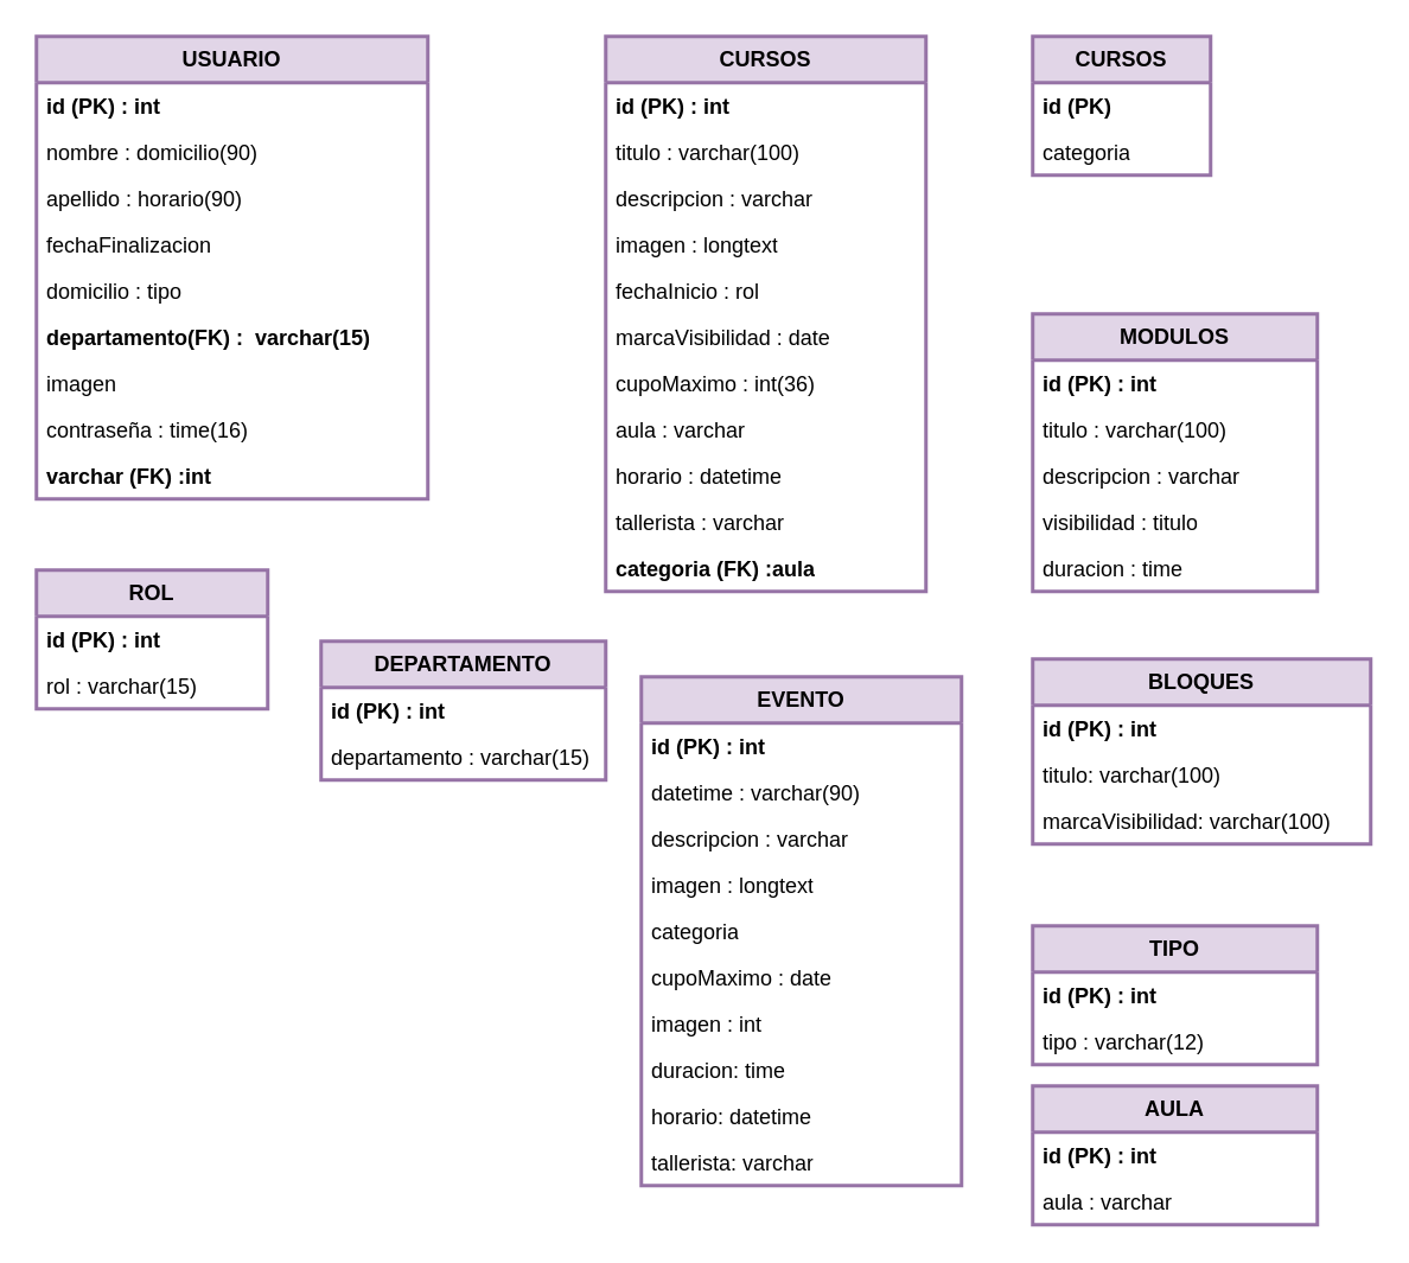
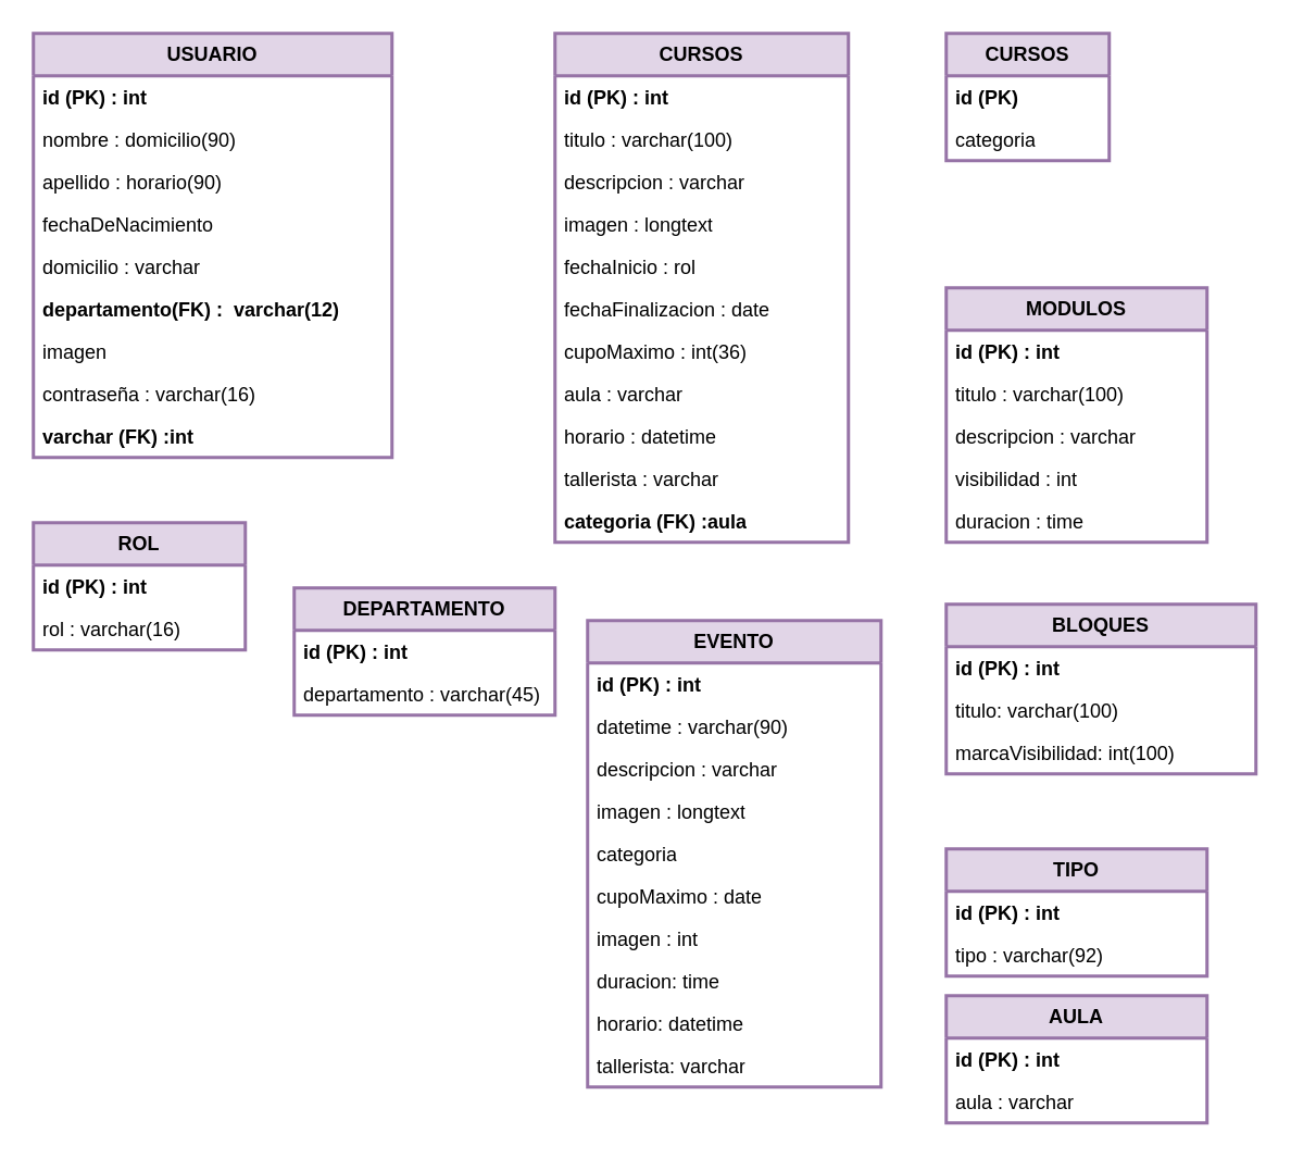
- <mxCell id="6" value="fechaFinalizacion" style="text;strokeColor=none;fillColor=none;align=left;verticalAlign=top;spacingLeft=4;spacingRight=4;overflow=hidden;rotatable=0;points=[[0,0.5],[1,0.5]];portConstraint=eastwest;whiteSpace=wrap;html=1;" parent="2" vertex="1"><mxGeometry y="104" width="220" height="26" as="geometry" /></mxCell>
+ <mxCell id="6" value="fechaDeNacimiento" style="text;strokeColor=none;fillColor=none;align=left;verticalAlign=top;spacingLeft=4;spacingRight=4;overflow=hidden;rotatable=0;points=[[0,0.5],[1,0.5]];portConstraint=eastwest;whiteSpace=wrap;html=1;" parent="2" vertex="1"><mxGeometry y="104" width="220" height="26" as="geometry" /></mxCell>
- <mxCell id="7" value="domicilio : tipo" style="text;strokeColor=none;fillColor=none;align=left;verticalAlign=top;spacingLeft=4;spacingRight=4;overflow=hidden;rotatable=0;points=[[0,0.5],[1,0.5]];portConstraint=eastwest;whiteSpace=wrap;html=1;" parent="2" vertex="1"><mxGeometry y="130" width="220" height="26" as="geometry" /></mxCell>
+ <mxCell id="7" value="domicilio : varchar" style="text;strokeColor=none;fillColor=none;align=left;verticalAlign=top;spacingLeft=4;spacingRight=4;overflow=hidden;rotatable=0;points=[[0,0.5],[1,0.5]];portConstraint=eastwest;whiteSpace=wrap;html=1;" parent="2" vertex="1"><mxGeometry y="130" width="220" height="26" as="geometry" /></mxCell>
- <mxCell id="8" value="departamento(FK) :&amp;nbsp; varchar(15)" style="text;strokeColor=none;fillColor=none;align=left;verticalAlign=top;spacingLeft=4;spacingRight=4;overflow=hidden;rotatable=0;points=[[0,0.5],[1,0.5]];portConstraint=eastwest;whiteSpace=wrap;html=1;fontStyle=1" parent="2" vertex="1"><mxGeometry y="156" width="220" height="26" as="geometry" /></mxCell>
+ <mxCell id="8" value="departamento(FK) :&amp;nbsp; varchar(12)" style="text;strokeColor=none;fillColor=none;align=left;verticalAlign=top;spacingLeft=4;spacingRight=4;overflow=hidden;rotatable=0;points=[[0,0.5],[1,0.5]];portConstraint=eastwest;whiteSpace=wrap;html=1;fontStyle=1" parent="2" vertex="1"><mxGeometry y="156" width="220" height="26" as="geometry" /></mxCell>
- <mxCell id="18" value="marcaVisibilidad : date" style="text;strokeColor=none;fillColor=none;align=left;verticalAlign=top;spacingLeft=4;spacingRight=4;overflow=hidden;rotatable=0;points=[[0,0.5],[1,0.5]];portConstraint=eastwest;whiteSpace=wrap;html=1;" parent="12" vertex="1"><mxGeometry y="156" width="180" height="26" as="geometry" /></mxCell>
+ <mxCell id="18" value="fechaFinalizacion : date" style="text;strokeColor=none;fillColor=none;align=left;verticalAlign=top;spacingLeft=4;spacingRight=4;overflow=hidden;rotatable=0;points=[[0,0.5],[1,0.5]];portConstraint=eastwest;whiteSpace=wrap;html=1;" parent="12" vertex="1"><mxGeometry y="156" width="180" height="26" as="geometry" /></mxCell>
- <mxCell id="10" value="contraseña : time(16)" style="text;strokeColor=none;fillColor=none;align=left;verticalAlign=top;spacingLeft=4;spacingRight=4;overflow=hidden;rotatable=0;points=[[0,0.5],[1,0.5]];portConstraint=eastwest;whiteSpace=wrap;html=1;" parent="2" vertex="1"><mxGeometry y="208" width="220" height="26" as="geometry" /></mxCell>
+ <mxCell id="10" value="contraseña : varchar(16)" style="text;strokeColor=none;fillColor=none;align=left;verticalAlign=top;spacingLeft=4;spacingRight=4;overflow=hidden;rotatable=0;points=[[0,0.5],[1,0.5]];portConstraint=eastwest;whiteSpace=wrap;html=1;" parent="2" vertex="1"><mxGeometry y="208" width="220" height="26" as="geometry" /></mxCell>
- <mxCell id="28" value="visibilidad : titulo" style="text;strokeColor=none;fillColor=none;align=left;verticalAlign=top;spacingLeft=4;spacingRight=4;overflow=hidden;rotatable=0;points=[[0,0.5],[1,0.5]];portConstraint=eastwest;whiteSpace=wrap;html=1;" parent="24" vertex="1"><mxGeometry y="104" width="160" height="26" as="geometry" /></mxCell>
+ <mxCell id="28" value="visibilidad : int" style="text;strokeColor=none;fillColor=none;align=left;verticalAlign=top;spacingLeft=4;spacingRight=4;overflow=hidden;rotatable=0;points=[[0,0.5],[1,0.5]];portConstraint=eastwest;whiteSpace=wrap;html=1;" parent="24" vertex="1"><mxGeometry y="104" width="160" height="26" as="geometry" /></mxCell>
- <mxCell id="32" value="rol : varchar(15)" style="text;strokeColor=none;fillColor=none;align=left;verticalAlign=top;spacingLeft=4;spacingRight=4;overflow=hidden;rotatable=0;points=[[0,0.5],[1,0.5]];portConstraint=eastwest;whiteSpace=wrap;html=1;" parent="30" vertex="1"><mxGeometry y="52" width="130" height="26" as="geometry" /></mxCell>
+ <mxCell id="32" value="rol : varchar(16)" style="text;strokeColor=none;fillColor=none;align=left;verticalAlign=top;spacingLeft=4;spacingRight=4;overflow=hidden;rotatable=0;points=[[0,0.5],[1,0.5]];portConstraint=eastwest;whiteSpace=wrap;html=1;" parent="30" vertex="1"><mxGeometry y="52" width="130" height="26" as="geometry" /></mxCell>
- <mxCell id="35" value="departamento : varchar(15)" style="text;strokeColor=none;fillColor=none;align=left;verticalAlign=top;spacingLeft=4;spacingRight=4;overflow=hidden;rotatable=0;points=[[0,0.5],[1,0.5]];portConstraint=eastwest;whiteSpace=wrap;html=1;" parent="33" vertex="1"><mxGeometry y="52" width="160" height="26" as="geometry" /></mxCell>
+ <mxCell id="35" value="departamento : varchar(45)" style="text;strokeColor=none;fillColor=none;align=left;verticalAlign=top;spacingLeft=4;spacingRight=4;overflow=hidden;rotatable=0;points=[[0,0.5],[1,0.5]];portConstraint=eastwest;whiteSpace=wrap;html=1;" parent="33" vertex="1"><mxGeometry y="52" width="160" height="26" as="geometry" /></mxCell>
- <mxCell id="42" value="marcaVisibilidad: varchar(100)" style="text;strokeColor=none;fillColor=none;align=left;verticalAlign=top;spacingLeft=4;spacingRight=4;overflow=hidden;rotatable=0;points=[[0,0.5],[1,0.5]];portConstraint=eastwest;whiteSpace=wrap;html=1;" vertex="1" parent="39"><mxGeometry y="78" width="190" height="26" as="geometry" /></mxCell>
+ <mxCell id="42" value="marcaVisibilidad: int(100)" style="text;strokeColor=none;fillColor=none;align=left;verticalAlign=top;spacingLeft=4;spacingRight=4;overflow=hidden;rotatable=0;points=[[0,0.5],[1,0.5]];portConstraint=eastwest;whiteSpace=wrap;html=1;" vertex="1" parent="39"><mxGeometry y="78" width="190" height="26" as="geometry" /></mxCell>
- <mxCell id="45" value="tipo : varchar(12)" style="text;strokeColor=none;fillColor=none;align=left;verticalAlign=top;spacingLeft=4;spacingRight=4;overflow=hidden;rotatable=0;points=[[0,0.5],[1,0.5]];portConstraint=eastwest;whiteSpace=wrap;html=1;" vertex="1" parent="43"><mxGeometry y="52" width="160" height="26" as="geometry" /></mxCell>
+ <mxCell id="45" value="tipo : varchar(92)" style="text;strokeColor=none;fillColor=none;align=left;verticalAlign=top;spacingLeft=4;spacingRight=4;overflow=hidden;rotatable=0;points=[[0,0.5],[1,0.5]];portConstraint=eastwest;whiteSpace=wrap;html=1;" vertex="1" parent="43"><mxGeometry y="52" width="160" height="26" as="geometry" /></mxCell>
